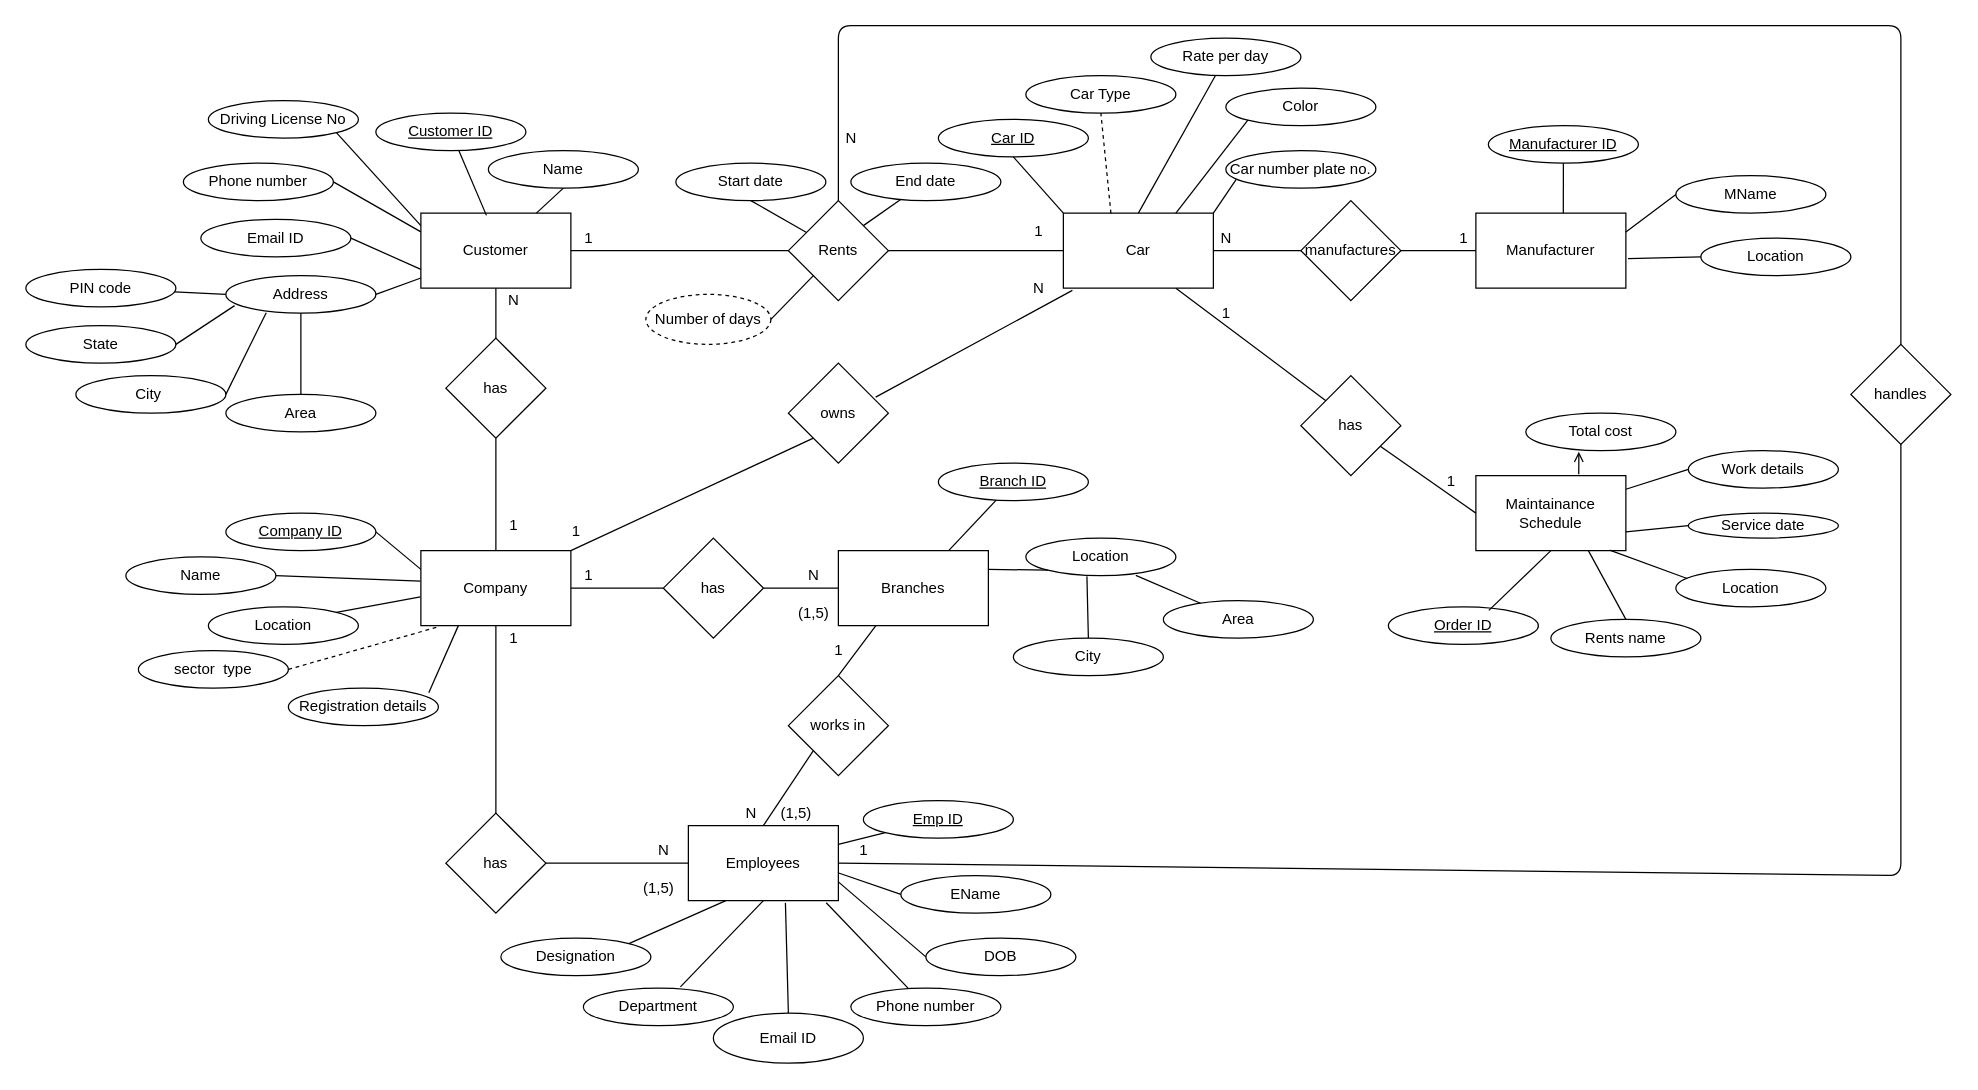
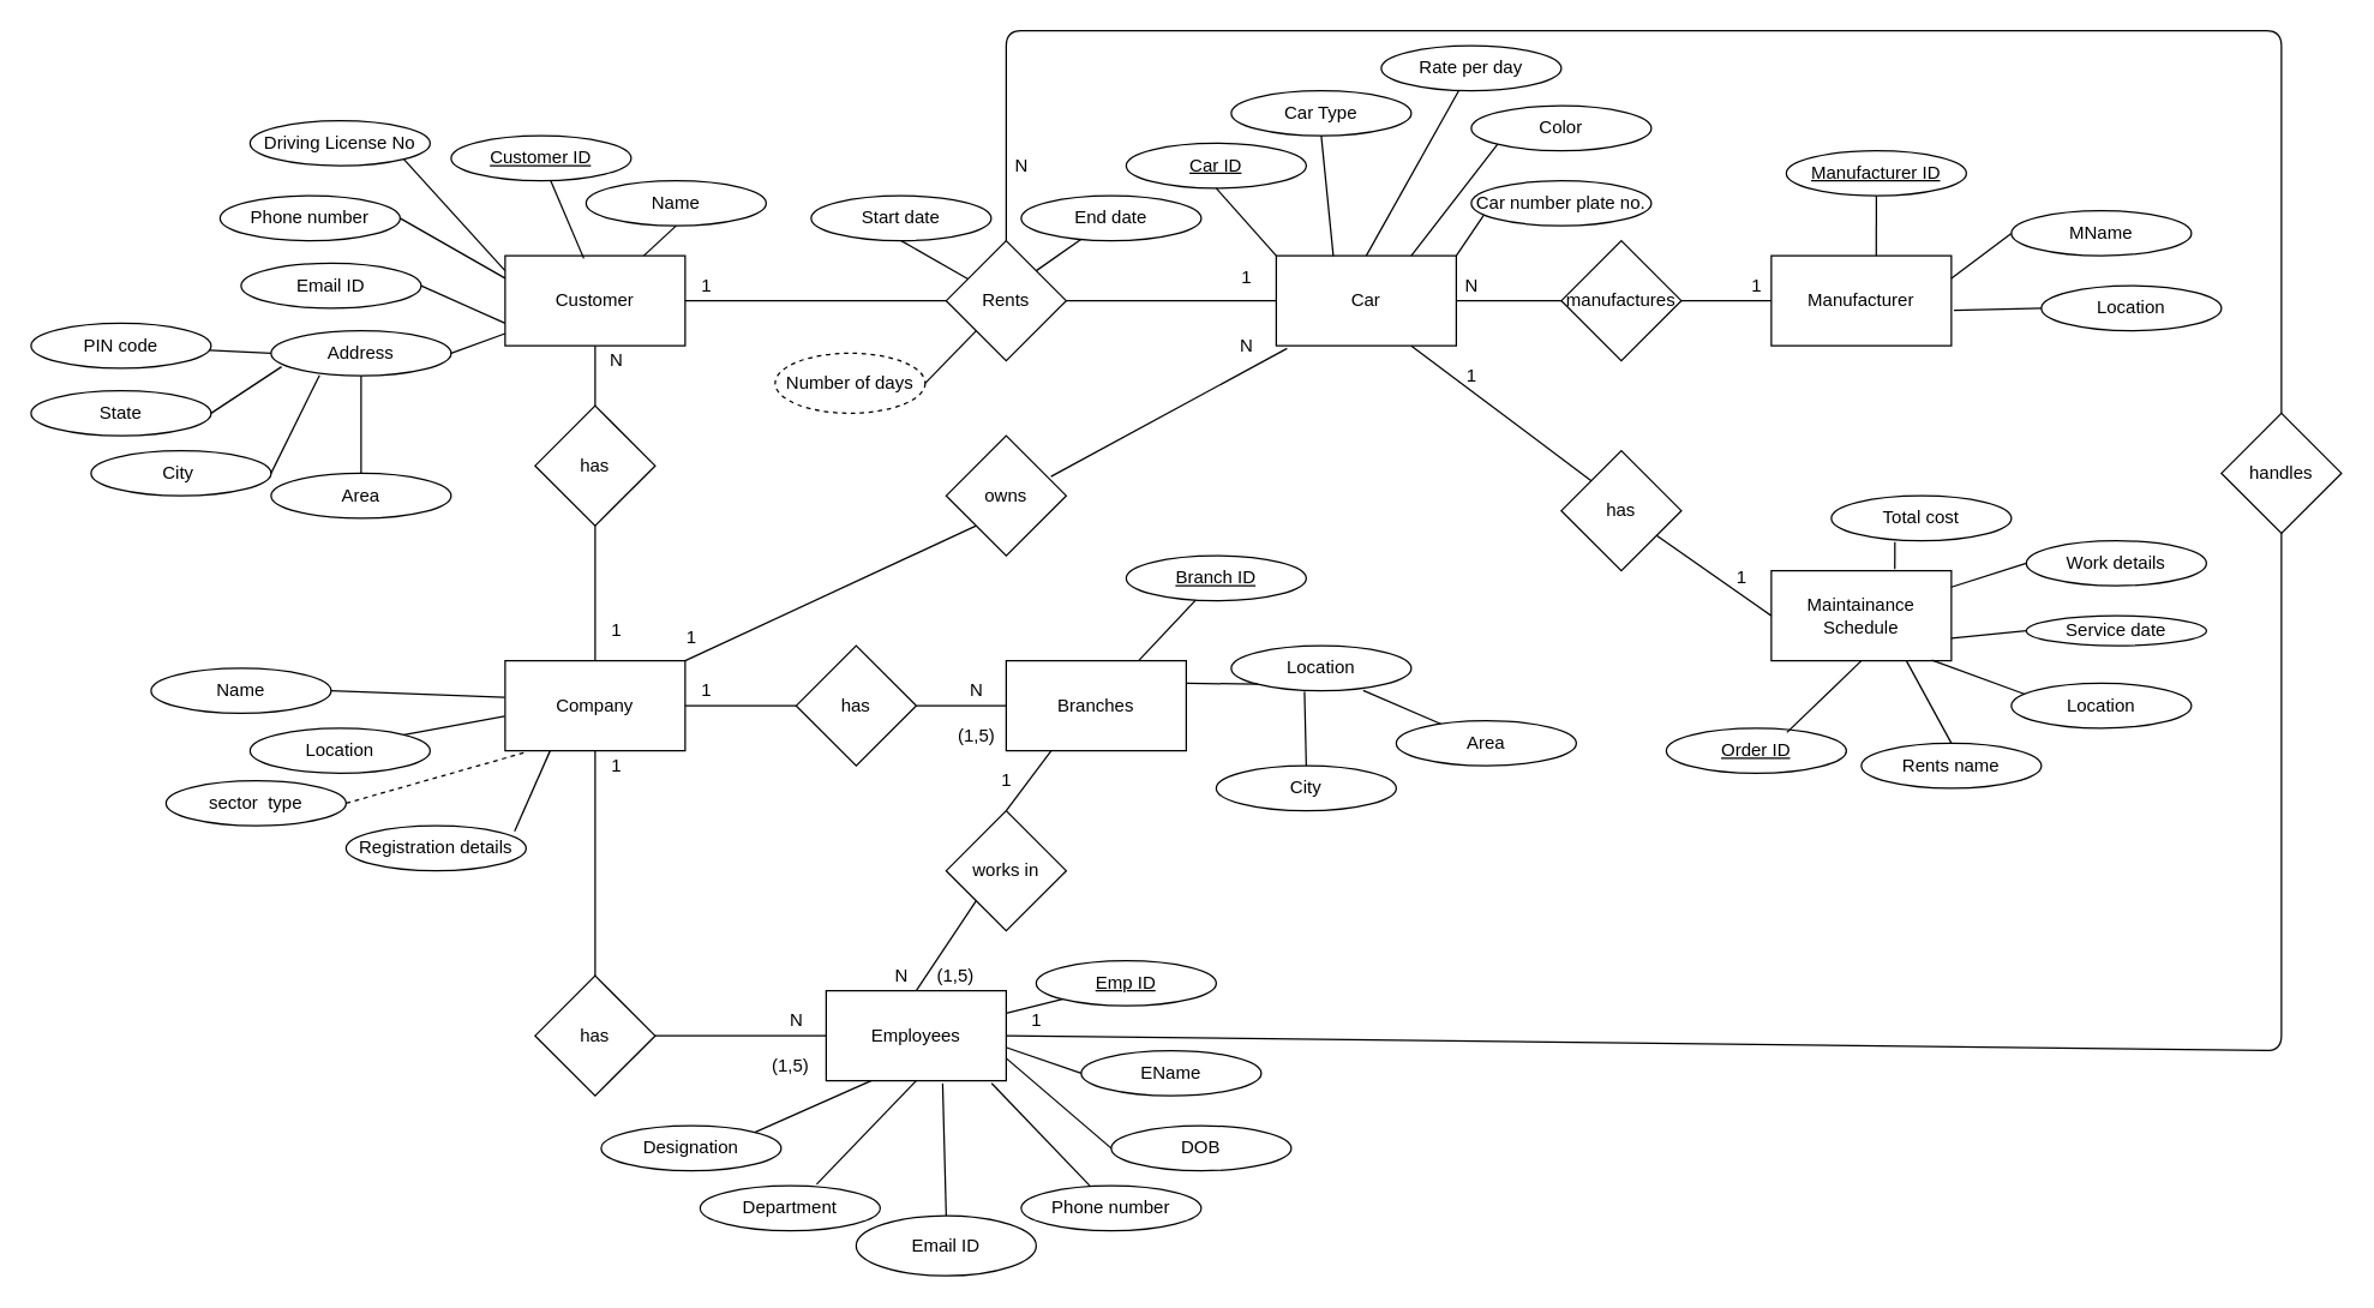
- <mxCell id="68" value="" style="endArrow=none;html=1;exitX=0.317;exitY=0.003;exitDx=0;exitDy=0;exitPerimeter=0;entryX=0.5;entryY=1;entryDx=0;entryDy=0;dashed=1;" edge="1" parent="1" source="4" target="40"><mxGeometry width="50" height="50" relative="1" as="geometry"><mxPoint x="950" y="210" as="sourcePoint" /><mxPoint x="1000" y="160" as="targetPoint" /></mxGeometry></mxCell>
+ <mxCell id="68" value="" style="endArrow=none;html=1;exitX=0.317;exitY=0.003;exitDx=0;exitDy=0;exitPerimeter=0;entryX=0.5;entryY=1;entryDx=0;entryDy=0;" edge="1" parent="1" source="4" target="40"><mxGeometry width="50" height="50" relative="1" as="geometry"><mxPoint x="950" y="210" as="sourcePoint" /><mxPoint x="1000" y="160" as="targetPoint" /></mxGeometry></mxCell>
- <mxCell id="83" value="" style="endArrow=open;html=1;entryX=0.353;entryY=1.033;entryDx=0;entryDy=0;exitX=0.686;exitY=-0.017;exitDx=0;exitDy=0;entryPerimeter=0;exitPerimeter=0;" edge="1" parent="1" source="3" target="45"><mxGeometry width="50" height="50" relative="1" as="geometry"><mxPoint x="1170" y="410" as="sourcePoint" /><mxPoint x="1220" y="360" as="targetPoint" /></mxGeometry></mxCell>
+ <mxCell id="83" value="" style="endArrow=none;html=1;entryX=0.353;entryY=1.033;entryDx=0;entryDy=0;exitX=0.686;exitY=-0.017;exitDx=0;exitDy=0;entryPerimeter=0;exitPerimeter=0;" edge="1" parent="1" source="3" target="45"><mxGeometry width="50" height="50" relative="1" as="geometry"><mxPoint x="1170" y="410" as="sourcePoint" /><mxPoint x="1220" y="360" as="targetPoint" /></mxGeometry></mxCell>
- <mxCell id="105" value="&lt;u&gt;Company ID&lt;/u&gt;" style="ellipse;whiteSpace=wrap;html=1;" vertex="1" parent="1"><mxGeometry x="180" y="410" width="120" height="30" as="geometry" /></mxCell>
- <mxCell id="111" value="" style="endArrow=none;html=1;entryX=0;entryY=0.25;entryDx=0;entryDy=0;exitX=1;exitY=0.5;exitDx=0;exitDy=0;" edge="1" parent="1" source="105" target="7"><mxGeometry width="50" height="50" relative="1" as="geometry"><mxPoint x="150" y="490" as="sourcePoint" /><mxPoint x="200" y="440" as="targetPoint" /></mxGeometry></mxCell>
